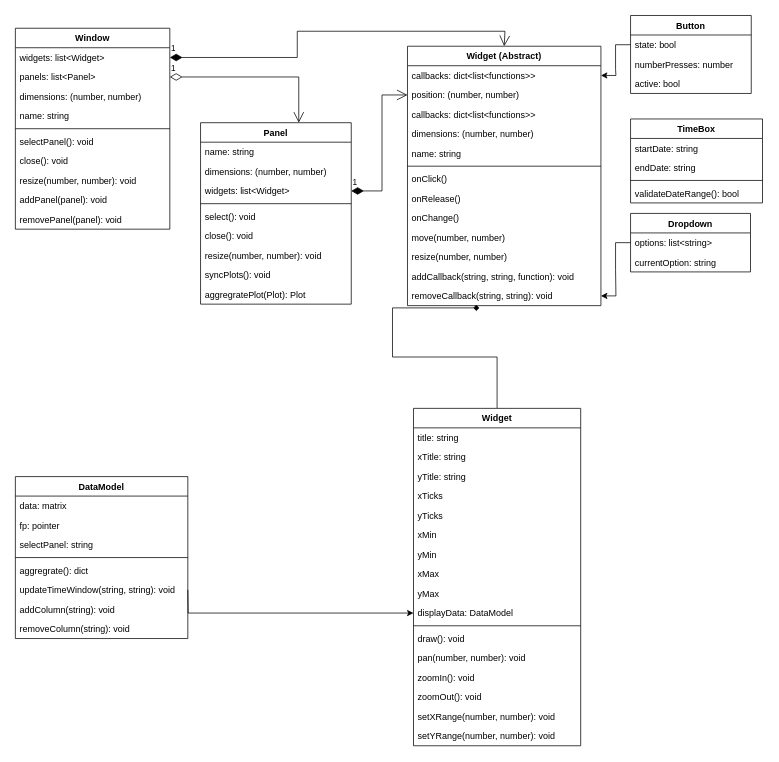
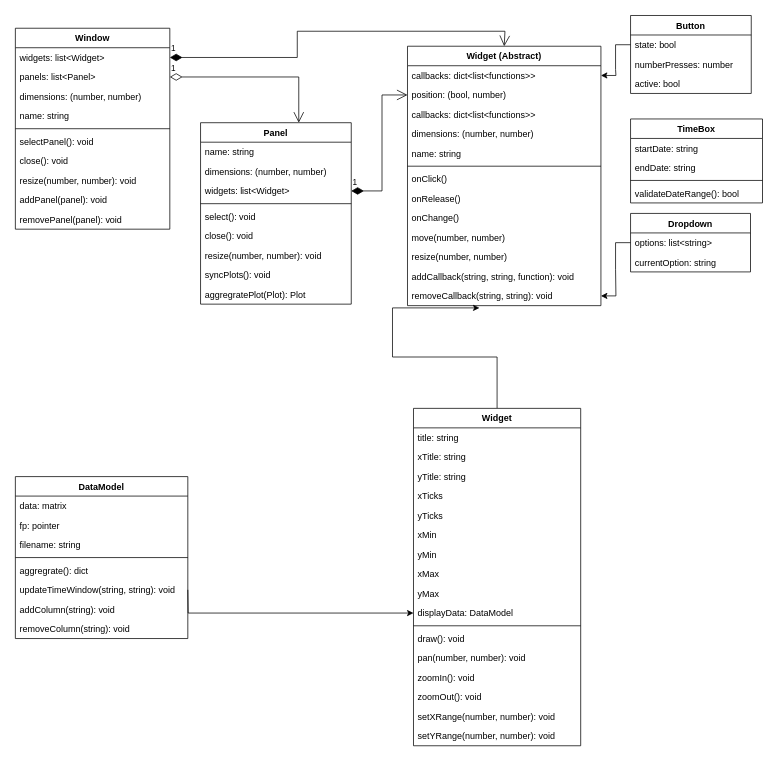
- <mxCell id="67" value="position: (number, number)" style="text;strokeColor=none;fillColor=none;align=left;verticalAlign=top;spacingLeft=4;spacingRight=4;overflow=hidden;rotatable=0;points=[[0,0.5],[1,0.5]];portConstraint=eastwest;" parent="65" vertex="1"><mxGeometry y="52" width="258" height="26" as="geometry" /></mxCell>
+ <mxCell id="67" value="position: (bool, number)" style="text;strokeColor=none;fillColor=none;align=left;verticalAlign=top;spacingLeft=4;spacingRight=4;overflow=hidden;rotatable=0;points=[[0,0.5],[1,0.5]];portConstraint=eastwest;" parent="65" vertex="1"><mxGeometry y="52" width="258" height="26" as="geometry" /></mxCell>
- <mxCell id="23" style="edgeStyle=orthogonalEdgeStyle;rounded=0;orthogonalLoop=1;jettySize=auto;html=1;exitX=0.5;exitY=0;exitDx=0;exitDy=0;entryX=0.372;entryY=1.115;entryDx=0;entryDy=0;entryPerimeter=0;endArrow=diamond;" parent="1" source="24" target="78" edge="1"><mxGeometry relative="1" as="geometry" /></mxCell>
+ <mxCell id="23" style="edgeStyle=orthogonalEdgeStyle;rounded=0;orthogonalLoop=1;jettySize=auto;html=1;exitX=0.5;exitY=0;exitDx=0;exitDy=0;entryX=0.372;entryY=1.115;entryDx=0;entryDy=0;entryPerimeter=0;" parent="1" source="24" target="78" edge="1"><mxGeometry relative="1" as="geometry" /></mxCell>
- <mxCell id="46" value="selectPanel: string" style="text;strokeColor=none;fillColor=none;align=left;verticalAlign=top;spacingLeft=4;spacingRight=4;overflow=hidden;rotatable=0;points=[[0,0.5],[1,0.5]];portConstraint=eastwest;" vertex="1" parent="43"><mxGeometry y="78" width="230" height="26" as="geometry" /></mxCell>
+ <mxCell id="46" value="filename: string" style="text;strokeColor=none;fillColor=none;align=left;verticalAlign=top;spacingLeft=4;spacingRight=4;overflow=hidden;rotatable=0;points=[[0,0.5],[1,0.5]];portConstraint=eastwest;" vertex="1" parent="43"><mxGeometry y="78" width="230" height="26" as="geometry" /></mxCell>
